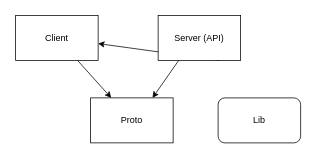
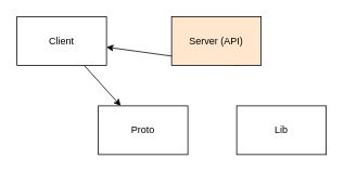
- <mxCell id="7" value="Server (API)" style="rounded=0;whiteSpace=wrap;html=1;" parent="1" vertex="1"><mxGeometry x="210" y="20" width="110" height="60" as="geometry" /></mxCell>
+ <mxCell id="7" value="Server (API)" style="rounded=0;whiteSpace=wrap;html=1;fillColor=#ffe6cc;" parent="1" vertex="1"><mxGeometry x="210" y="20" width="110" height="60" as="geometry" /></mxCell>
- <mxCell id="6" style="edgeStyle=none;html=1;exitX=0.25;exitY=1;exitDx=0;exitDy=0;entryX=0.75;entryY=0;entryDx=0;entryDy=0;" parent="1" source="7" target="8" edge="1"><mxGeometry relative="1" as="geometry" /></mxCell>
- <mxCell id="2" value="Lib" style="whiteSpace=wrap;html=1;rounded=1;" parent="1" vertex="1"><mxGeometry x="290" y="130" width="110" height="60" as="geometry" /></mxCell>
+ <mxCell id="2" value="Lib" style="rounded=0;whiteSpace=wrap;html=1;" parent="1" vertex="1"><mxGeometry x="290" y="130" width="110" height="60" as="geometry" /></mxCell>
